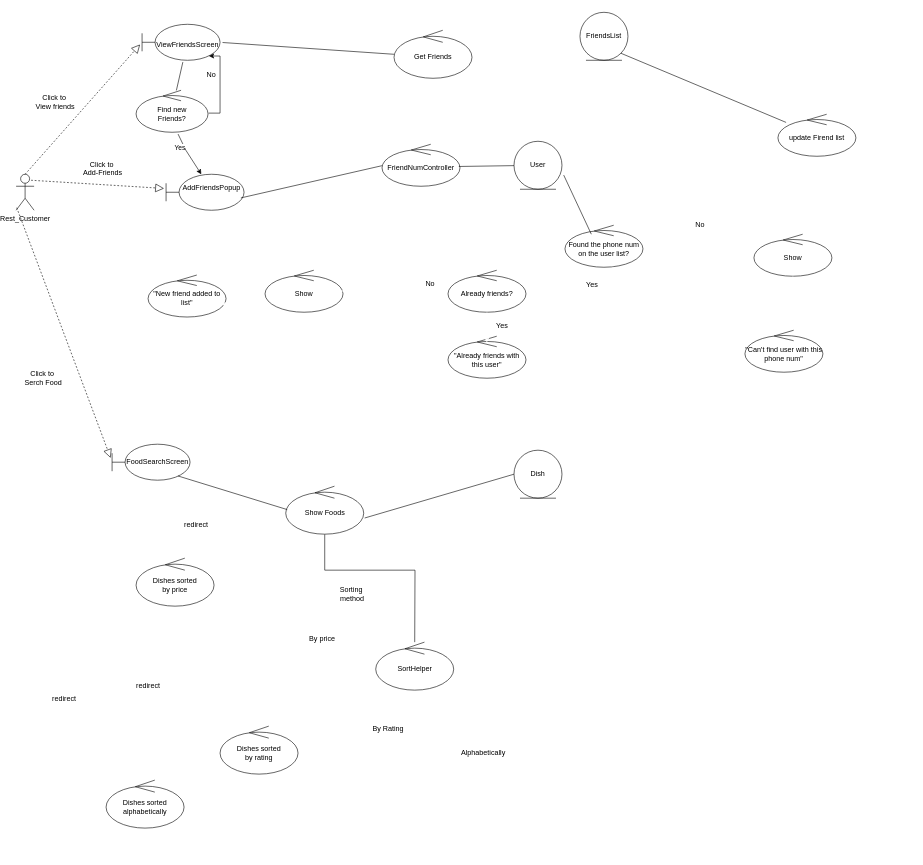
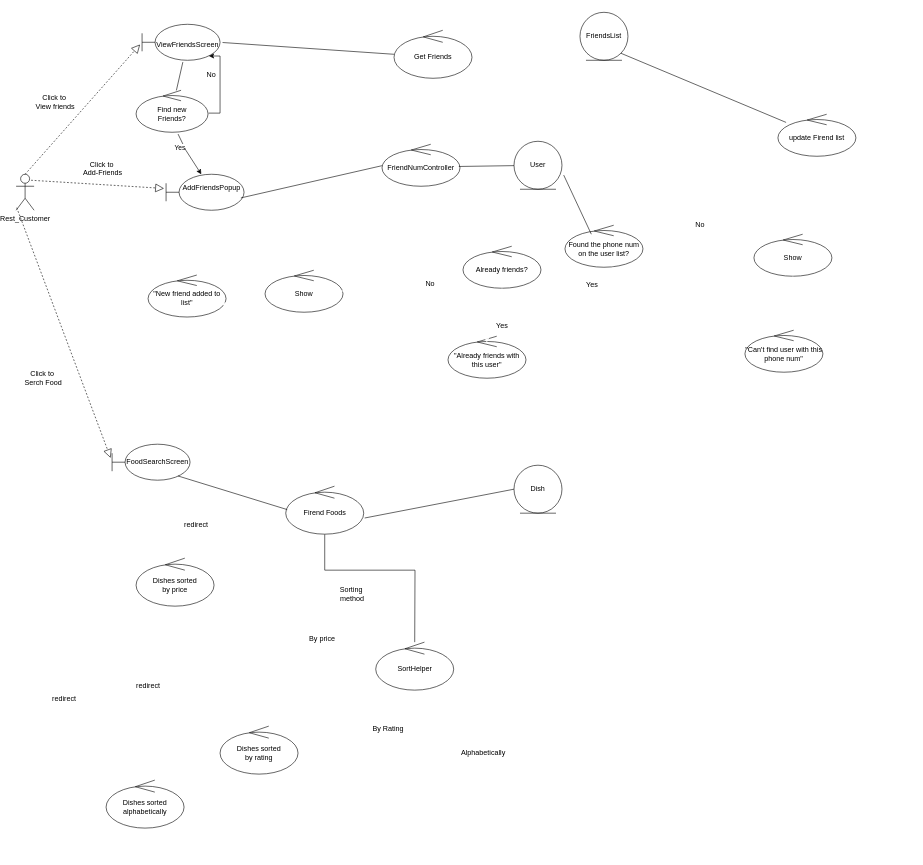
- <mxCell id="61" value="Already friends?" style="ellipse;shape=umlControl;whiteSpace=wrap;html=1;fillColor=light-dark(#FFFFFF,#FF3333);" vertex="1" parent="1"><mxGeometry x="740" y="450" width="130" height="70" as="geometry" /></mxCell>
+ <mxCell id="61" value="Already friends?" style="ellipse;shape=umlControl;whiteSpace=wrap;html=1;fillColor=light-dark(#FFFFFF,#FF3333);" vertex="1" parent="1"><mxGeometry x="765" y="410" width="130" height="70" as="geometry" /></mxCell>
- <mxCell id="11" value="Dish" style="ellipse;shape=umlEntity;whiteSpace=wrap;html=1;" parent="1" vertex="1"><mxGeometry x="850" y="750" width="80" height="80" as="geometry" /></mxCell>
+ <mxCell id="11" value="Dish" style="ellipse;shape=umlEntity;whiteSpace=wrap;html=1;" parent="1" vertex="1"><mxGeometry x="850" y="775" width="80" height="80" as="geometry" /></mxCell>
- <mxCell id="48" value="Show Foods" style="ellipse;shape=umlControl;whiteSpace=wrap;html=1;" vertex="1" parent="1"><mxGeometry x="469.5" y="810" width="130" height="80" as="geometry" /></mxCell>
+ <mxCell id="48" value="Firend Foods" style="ellipse;shape=umlControl;whiteSpace=wrap;html=1;" vertex="1" parent="1"><mxGeometry x="469.5" y="810" width="130" height="80" as="geometry" /></mxCell>
